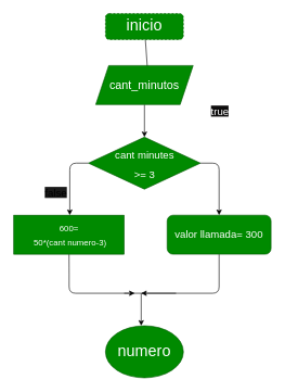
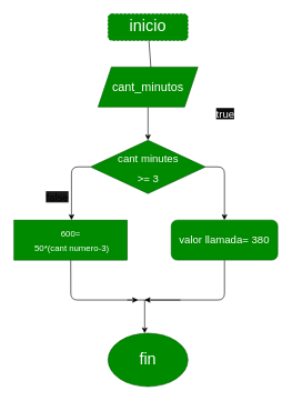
- <mxCell id="12" value="valor llamada= 300" style="rounded=1;whiteSpace=wrap;html=1;labelBackgroundColor=none;fontSize=16;fillColor=#008a00;fontColor=#ffffff;strokeColor=#005700;" vertex="1" parent="1"><mxGeometry x="257" y="330" width="160" height="60" as="geometry" /></mxCell>
+ <mxCell id="12" value="valor llamada= 380" style="rounded=1;whiteSpace=wrap;html=1;labelBackgroundColor=none;fontSize=16;fillColor=#008a00;fontColor=#ffffff;strokeColor=#005700;" vertex="1" parent="1"><mxGeometry x="257" y="330" width="160" height="60" as="geometry" /></mxCell>
- <mxCell id="18" value="&lt;font style=&quot;font-size: 24px;&quot;&gt;numero&lt;/font&gt;" style="ellipse;whiteSpace=wrap;html=1;labelBackgroundColor=none;fontSize=13;fontColor=#ffffff;fillColor=#008a00;strokeColor=#005700;" vertex="1" parent="1"><mxGeometry x="162" y="500" width="120" height="80" as="geometry" /></mxCell>
+ <mxCell id="18" value="&lt;font style=&quot;font-size: 24px;&quot;&gt;fin&lt;/font&gt;" style="ellipse;whiteSpace=wrap;html=1;labelBackgroundColor=none;fontSize=13;fontColor=#ffffff;fillColor=#008a00;strokeColor=#005700;" vertex="1" parent="1"><mxGeometry x="162" y="500" width="120" height="80" as="geometry" /></mxCell>
